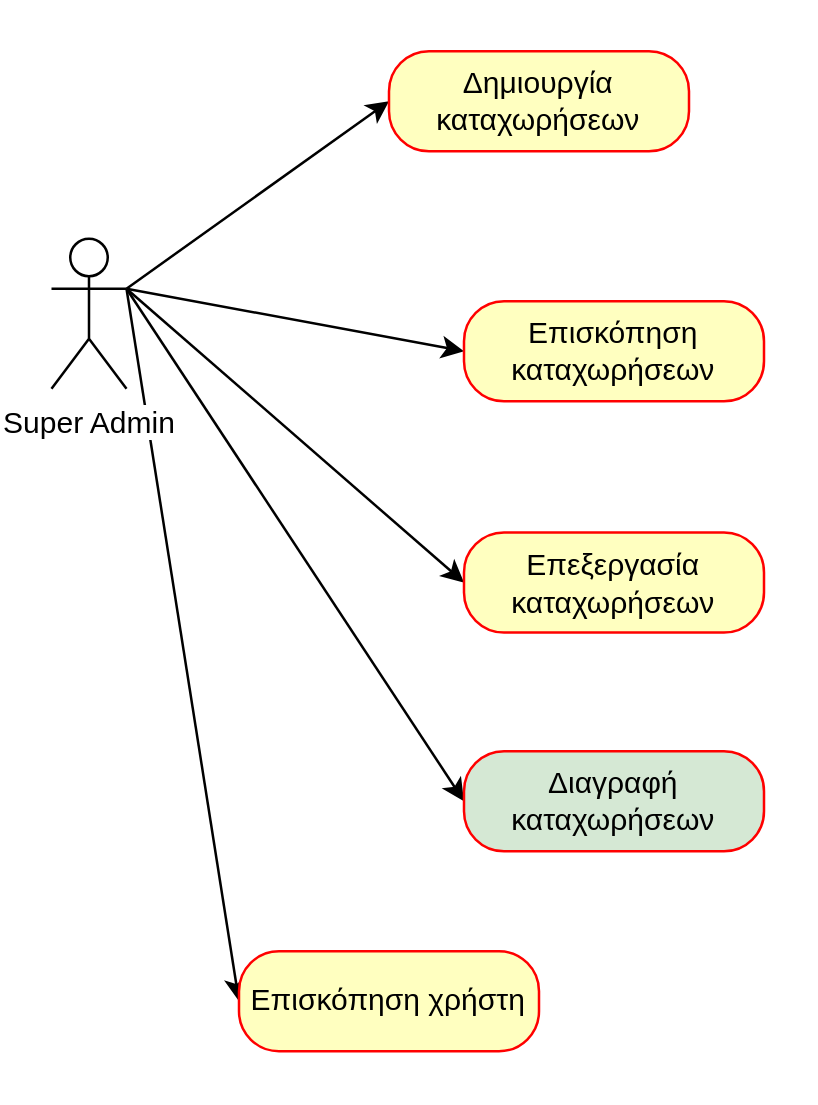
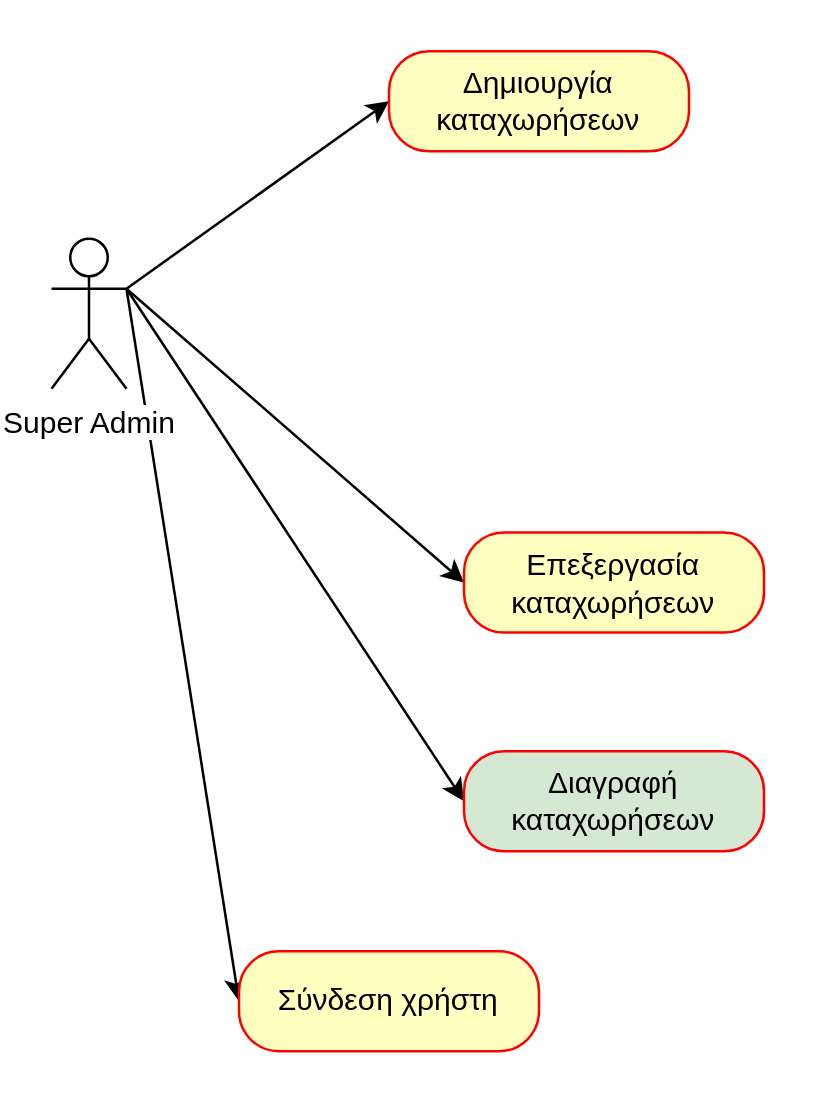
- <mxCell id="3" style="edgeStyle=none;rounded=0;orthogonalLoop=1;jettySize=auto;html=1;exitX=1;exitY=0.333;exitDx=0;exitDy=0;exitPerimeter=0;entryX=0;entryY=0.5;entryDx=0;entryDy=0;" parent="1" source="7" target="8" edge="1"><mxGeometry relative="1" as="geometry" /></mxCell>
- <mxCell id="8" value="Επισκόπηση καταχωρήσεων" style="rounded=1;whiteSpace=wrap;html=1;arcSize=40;fontColor=#000000;fillColor=#ffffc0;strokeColor=#ff0000;" parent="1" vertex="1"><mxGeometry x="185" y="120" width="120" height="40" as="geometry" /></mxCell>
- <mxCell id="9" value="Επισκόπηση χρήστη" style="rounded=1;whiteSpace=wrap;html=1;arcSize=40;fontColor=#000000;fillColor=#ffffc0;strokeColor=#ff0000;" parent="1" vertex="1"><mxGeometry x="95" y="380" width="120" height="40" as="geometry" /></mxCell>
+ <mxCell id="9" value="Σύνδεση χρήστη" style="rounded=1;whiteSpace=wrap;html=1;arcSize=40;fontColor=#000000;fillColor=#ffffc0;strokeColor=#ff0000;" parent="1" vertex="1"><mxGeometry x="95" y="380" width="120" height="40" as="geometry" /></mxCell>
